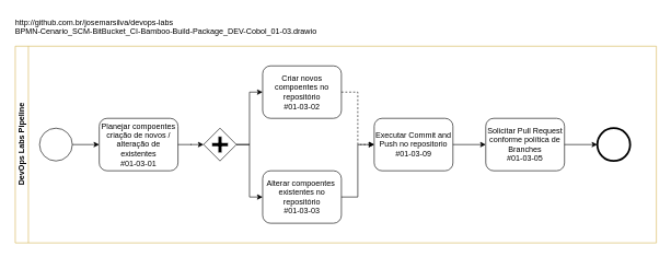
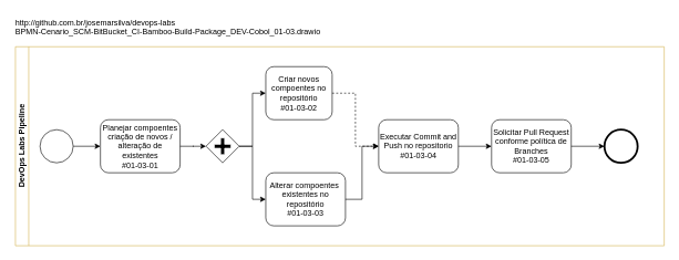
- <mxCell id="21" value="&lt;div&gt;Criar novos compoentes no repositório&lt;/div&gt;&lt;div&gt;#01-03-02&lt;/div&gt;" style="shape=ext;rounded=1;html=1;whiteSpace=wrap;fillColor=none;" vertex="1" parent="2"><mxGeometry x="377" y="30" width="120" height="80" as="geometry" /></mxCell>
+ <mxCell id="21" value="&lt;div&gt;Criar novos compoentes no repositório&lt;/div&gt;&lt;div&gt;#01-03-02&lt;/div&gt;" style="shape=ext;rounded=1;html=1;whiteSpace=wrap;fillColor=none;" vertex="1" parent="2"><mxGeometry x="377" y="30" width="100" height="80" as="geometry" /></mxCell>
- <mxCell id="25" value="&lt;div&gt;Executar Commit and Push no repositorio&lt;/div&gt;&lt;div&gt;#01-03-09&lt;/div&gt;" style="shape=ext;rounded=1;html=1;whiteSpace=wrap;fillColor=none;" vertex="1" parent="2"><mxGeometry x="547" y="110" width="120" height="80" as="geometry" /></mxCell>
+ <mxCell id="25" value="&lt;div&gt;Executar Commit and Push no repositorio&lt;/div&gt;&lt;div&gt;#01-03-04&lt;/div&gt;" style="shape=ext;rounded=1;html=1;whiteSpace=wrap;fillColor=none;" vertex="1" parent="2"><mxGeometry x="547" y="110" width="120" height="80" as="geometry" /></mxCell>
